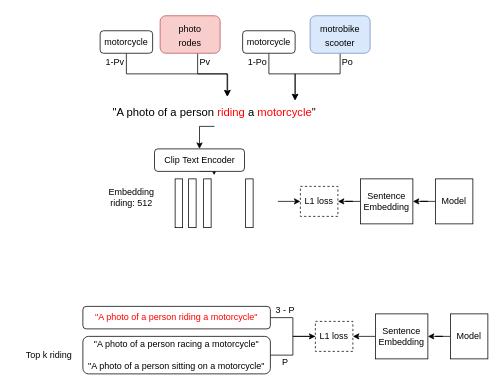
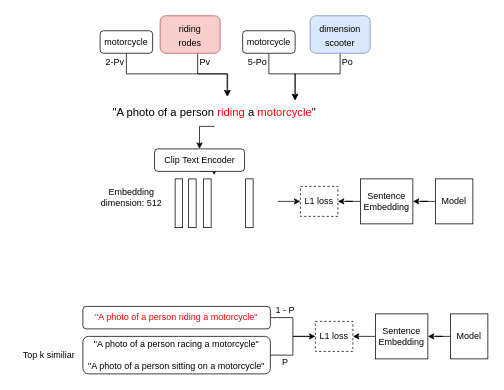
- <mxCell id="37" value="&lt;span style=&quot;font-size: 12px;&quot;&gt;photo &lt;br&gt;rodes&lt;/span&gt;" style="rounded=1;whiteSpace=wrap;html=1;fontSize=15;fillColor=#f8cecc;strokeColor=#b85450;" vertex="1" parent="1"><mxGeometry x="213" y="20.5" width="80" height="50" as="geometry" /></mxCell>
+ <mxCell id="37" value="&lt;span style=&quot;font-size: 12px;&quot;&gt;riding &lt;br&gt;rodes&lt;/span&gt;" style="rounded=1;whiteSpace=wrap;html=1;fontSize=15;fillColor=#f8cecc;strokeColor=#b85450;" vertex="1" parent="1"><mxGeometry x="213" y="20.5" width="80" height="50" as="geometry" /></mxCell>
- <mxCell id="31" value="&lt;font style=&quot;font-size: 12px;&quot;&gt;motrobike&lt;br&gt;scooter&lt;/font&gt;" style="rounded=1;whiteSpace=wrap;html=1;fontSize=15;fillColor=#dae8fc;strokeColor=#6c8ebf;" vertex="1" parent="1"><mxGeometry x="413" y="20.5" width="80" height="50" as="geometry" /></mxCell>
+ <mxCell id="31" value="&lt;font style=&quot;font-size: 12px;&quot;&gt;dimension&lt;br&gt;scooter&lt;/font&gt;" style="rounded=1;whiteSpace=wrap;html=1;fontSize=15;fillColor=#dae8fc;strokeColor=#6c8ebf;" vertex="1" parent="1"><mxGeometry x="413" y="20.5" width="80" height="50" as="geometry" /></mxCell>
- <mxCell id="38" value="1-Pv" style="text;html=1;strokeColor=none;fillColor=none;align=center;verticalAlign=middle;whiteSpace=wrap;rounded=0;fontSize=12;fontColor=#000000;" vertex="1" parent="1"><mxGeometry x="123" y="68" width="60" height="30" as="geometry" /></mxCell>
+ <mxCell id="38" value="2-Pv" style="text;html=1;strokeColor=none;fillColor=none;align=center;verticalAlign=middle;whiteSpace=wrap;rounded=0;fontSize=12;fontColor=#000000;" vertex="1" parent="1"><mxGeometry x="123" y="68" width="60" height="30" as="geometry" /></mxCell>
- <mxCell id="40" value="1-Po" style="text;html=1;strokeColor=none;fillColor=none;align=center;verticalAlign=middle;whiteSpace=wrap;rounded=0;fontSize=12;fontColor=#000000;" vertex="1" parent="1"><mxGeometry x="313" y="68" width="60" height="30" as="geometry" /></mxCell>
+ <mxCell id="40" value="5-Po" style="text;html=1;strokeColor=none;fillColor=none;align=center;verticalAlign=middle;whiteSpace=wrap;rounded=0;fontSize=12;fontColor=#000000;" vertex="1" parent="1"><mxGeometry x="313" y="68" width="60" height="30" as="geometry" /></mxCell>
- <mxCell id="27" value="Embedding&lt;br&gt;riding: 512" style="text;html=1;strokeColor=none;fillColor=none;align=center;verticalAlign=middle;whiteSpace=wrap;rounded=0;fontColor=#000000;" parent="1" vertex="1"><mxGeometry x="130" y="248" width="90" height="30" as="geometry" /></mxCell>
+ <mxCell id="27" value="Embedding&lt;br&gt;dimension: 512" style="text;html=1;strokeColor=none;fillColor=none;align=center;verticalAlign=middle;whiteSpace=wrap;rounded=0;fontColor=#000000;" parent="1" vertex="1"><mxGeometry x="130" y="248" width="90" height="30" as="geometry" /></mxCell>
- <mxCell id="22" value="3 - P" style="text;html=1;strokeColor=none;fillColor=none;align=center;verticalAlign=middle;whiteSpace=wrap;rounded=0;dashed=1;fontColor=#000000;" parent="1" vertex="1"><mxGeometry x="350" y="398" width="60" height="30" as="geometry" /></mxCell>
+ <mxCell id="22" value="1 - P" style="text;html=1;strokeColor=none;fillColor=none;align=center;verticalAlign=middle;whiteSpace=wrap;rounded=0;dashed=1;fontColor=#000000;" parent="1" vertex="1"><mxGeometry x="350" y="398" width="60" height="30" as="geometry" /></mxCell>
- <mxCell id="17" value="Top k riding" style="text;html=1;strokeColor=none;fillColor=none;align=center;verticalAlign=middle;whiteSpace=wrap;rounded=0;fontColor=#000000;" parent="1" vertex="1"><mxGeometry x="20" y="458" width="90" height="30" as="geometry" /></mxCell>
+ <mxCell id="17" value="Top k similiar" style="text;html=1;strokeColor=none;fillColor=none;align=center;verticalAlign=middle;whiteSpace=wrap;rounded=0;fontColor=#000000;" parent="1" vertex="1"><mxGeometry x="20" y="458" width="90" height="30" as="geometry" /></mxCell>
